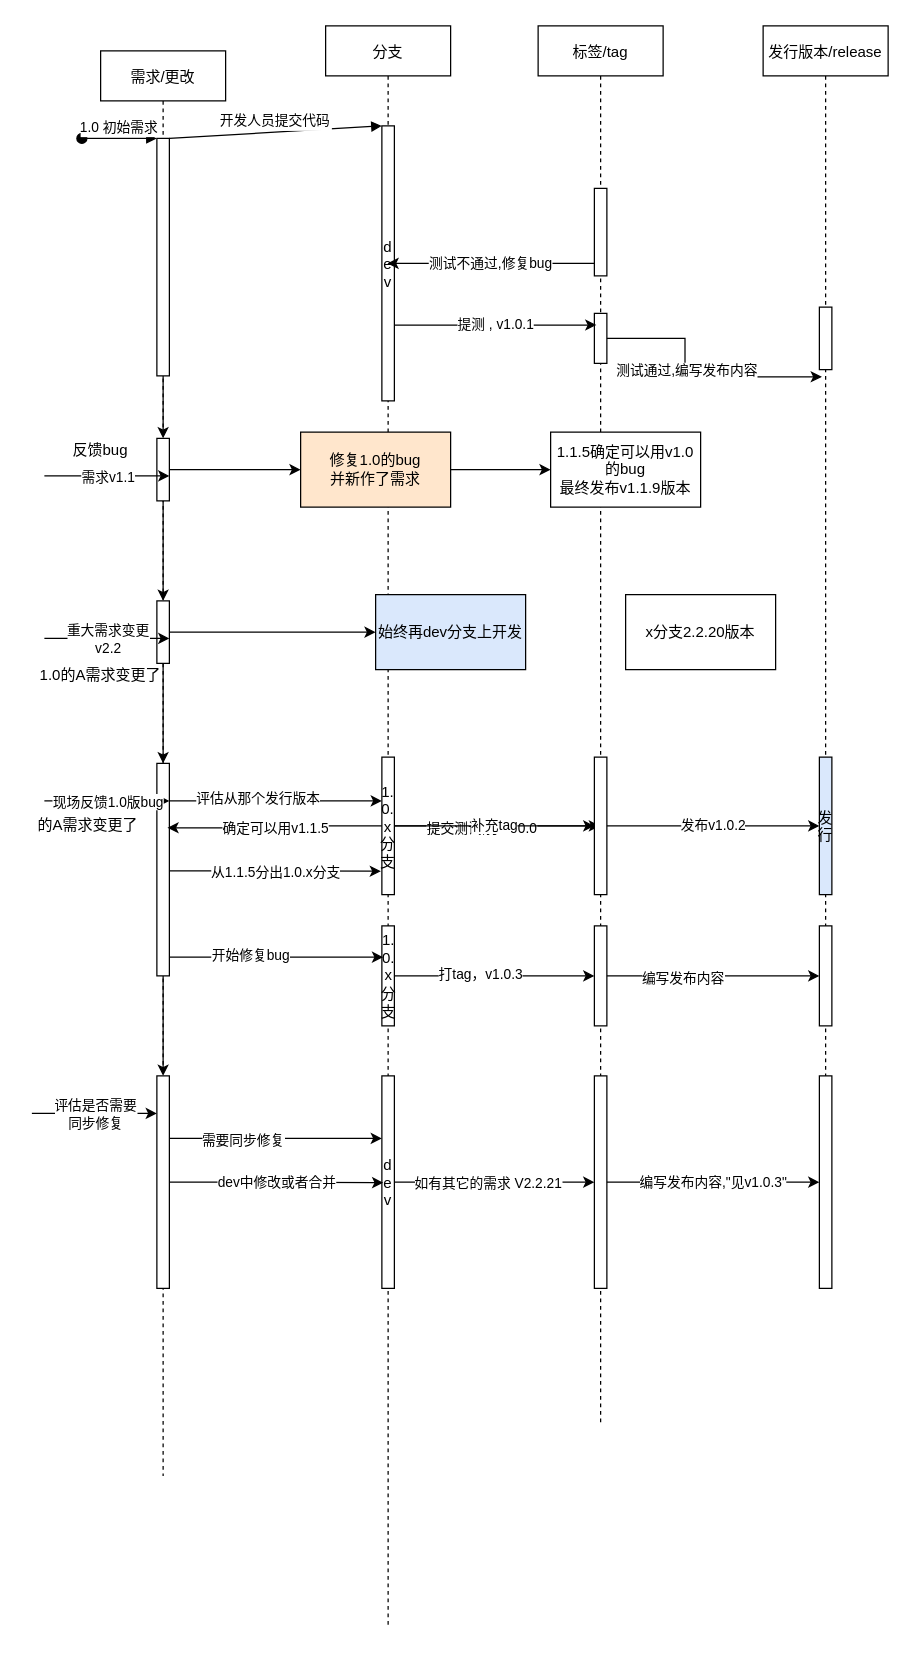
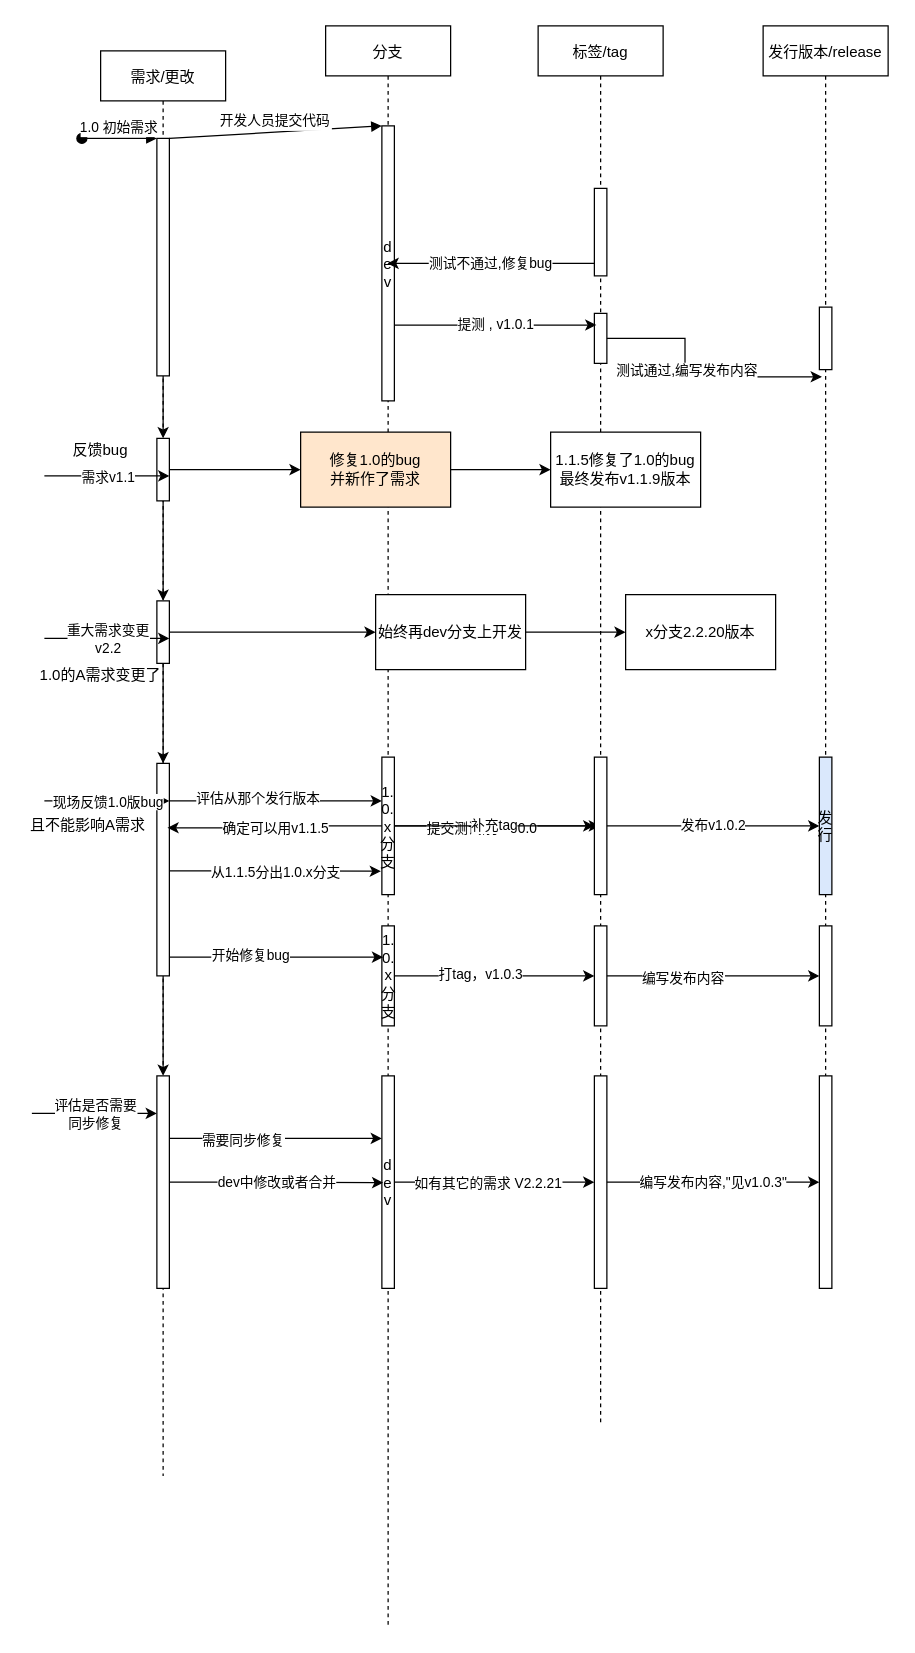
- <mxCell id="53" value="1.1.5确定可以用v1.0的bug&lt;br&gt;最终发布v1.1.9版本" style="whiteSpace=wrap;html=1;rounded=0;shadow=0;strokeWidth=1;" vertex="1" parent="1"><mxGeometry x="440" y="345" width="120" height="60" as="geometry" /></mxCell>
+ <mxCell id="53" value="1.1.5修复了1.0的bug&lt;br&gt;最终发布v1.1.9版本" style="whiteSpace=wrap;html=1;rounded=0;shadow=0;strokeWidth=1;" vertex="1" parent="1"><mxGeometry x="440" y="345" width="120" height="60" as="geometry" /></mxCell>
- <mxCell id="55" value="始终再dev分支上开发" style="whiteSpace=wrap;html=1;rounded=0;shadow=0;strokeWidth=1;fillColor=#dae8fc;" vertex="1" parent="1"><mxGeometry x="300" y="475" width="120" height="60" as="geometry" /></mxCell>
+ <mxCell id="55" value="始终再dev分支上开发" style="whiteSpace=wrap;html=1;rounded=0;shadow=0;strokeWidth=1;" vertex="1" parent="1"><mxGeometry x="300" y="475" width="120" height="60" as="geometry" /></mxCell>
+ <mxCell id="54" value="" style="edgeStyle=orthogonalEdgeStyle;rounded=0;orthogonalLoop=1;jettySize=auto;html=1;" edge="1" parent="1" source="55" target="56"><mxGeometry relative="1" as="geometry" /></mxCell>
- <mxCell id="49" value="的A需求变更了" style="text;html=1;strokeColor=none;fillColor=none;align=center;verticalAlign=middle;whiteSpace=wrap;rounded=0;" vertex="1" parent="1"><mxGeometry x="20" y="650" width="100" height="20" as="geometry" /></mxCell>
+ <mxCell id="49" value="且不能影响A需求" style="text;html=1;strokeColor=none;fillColor=none;align=center;verticalAlign=middle;whiteSpace=wrap;rounded=0;" vertex="1" parent="1"><mxGeometry x="20" y="650" width="100" height="20" as="geometry" /></mxCell>
